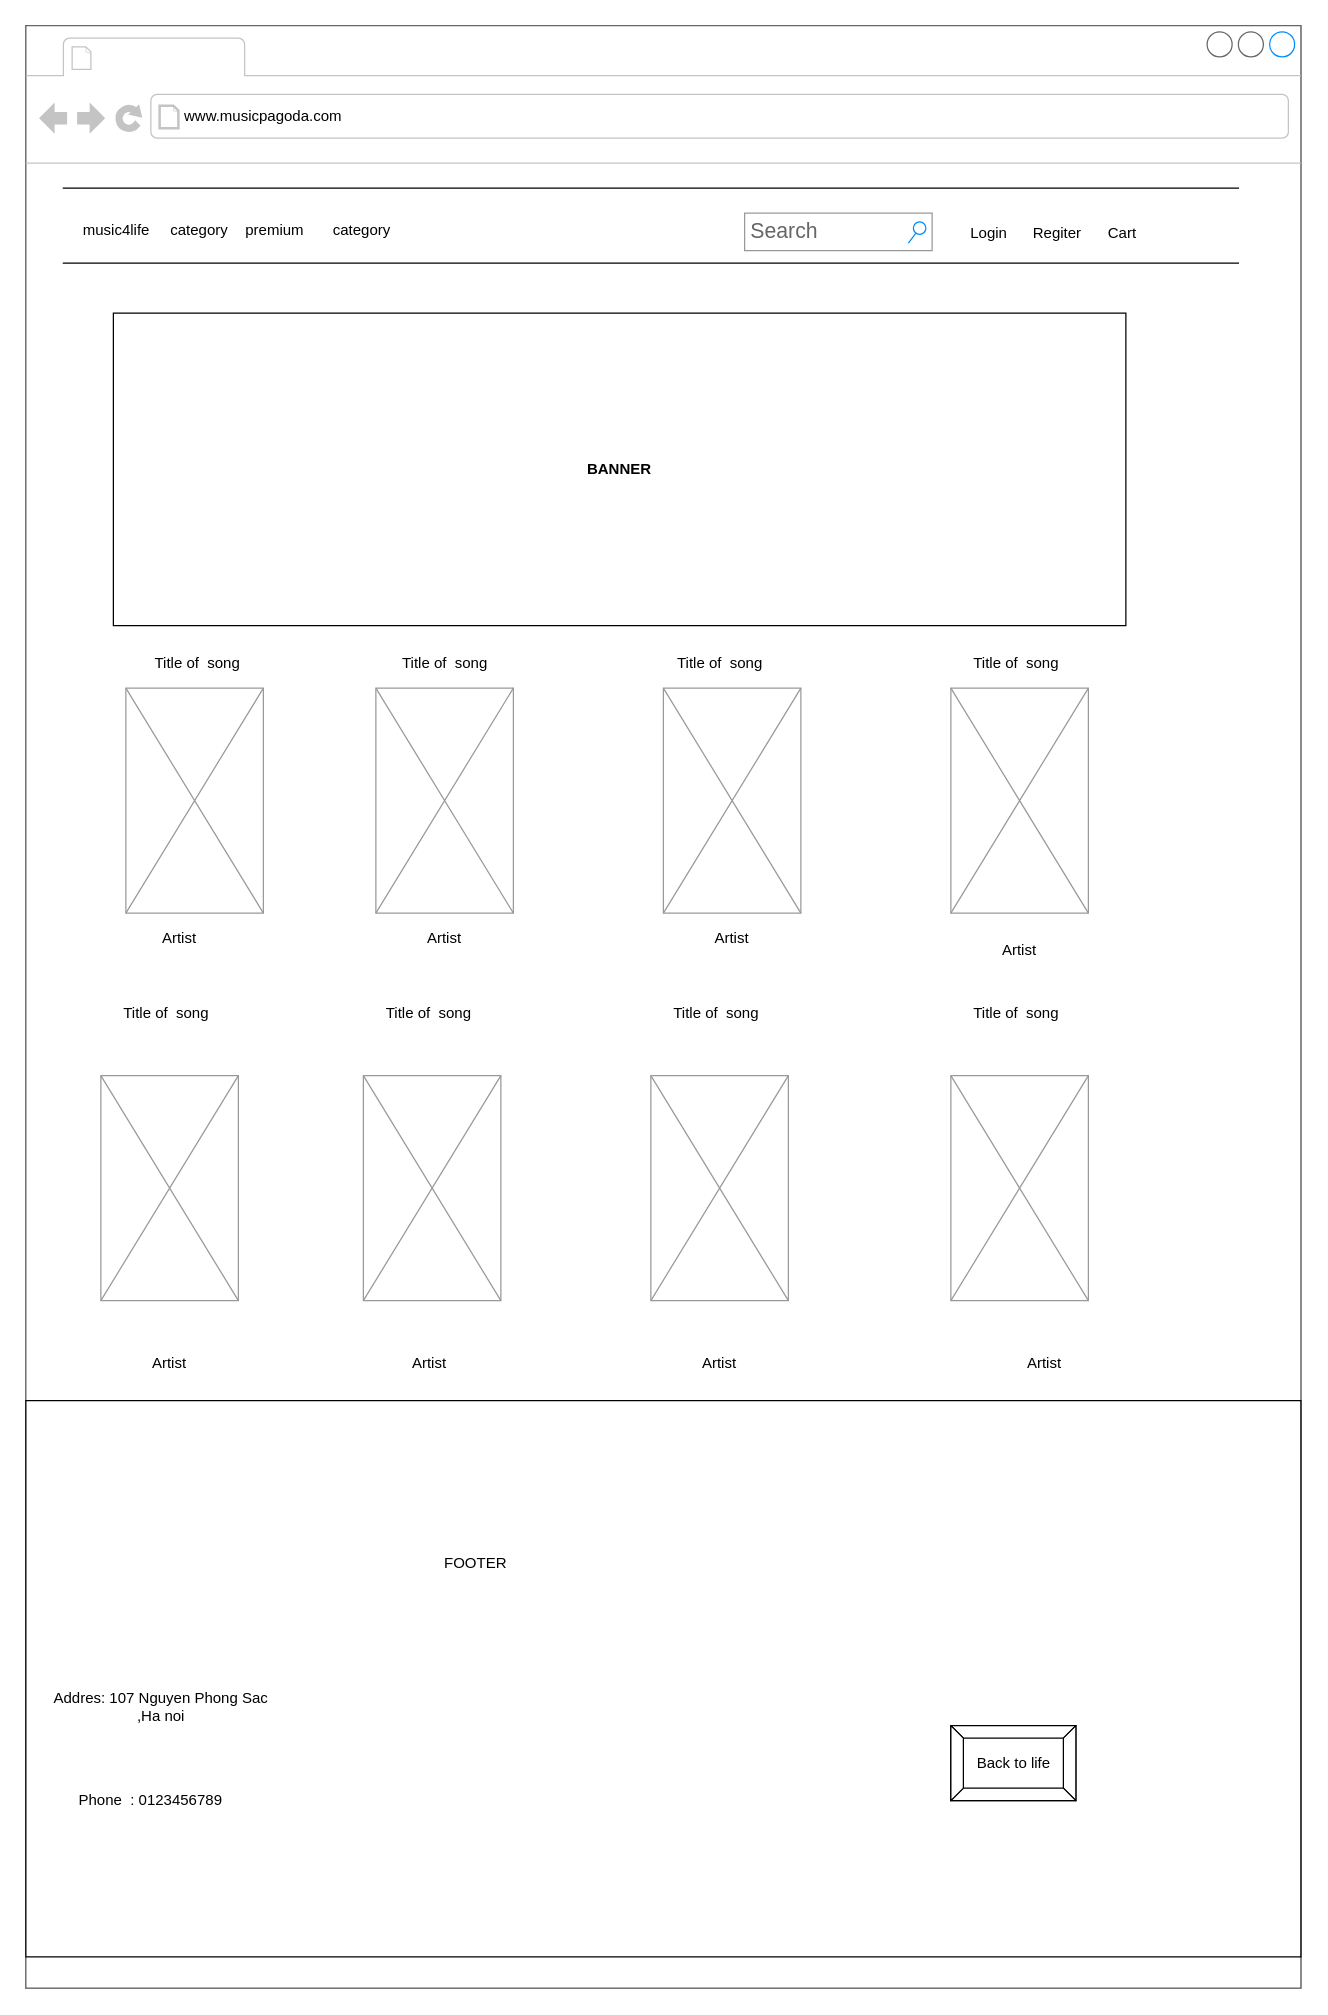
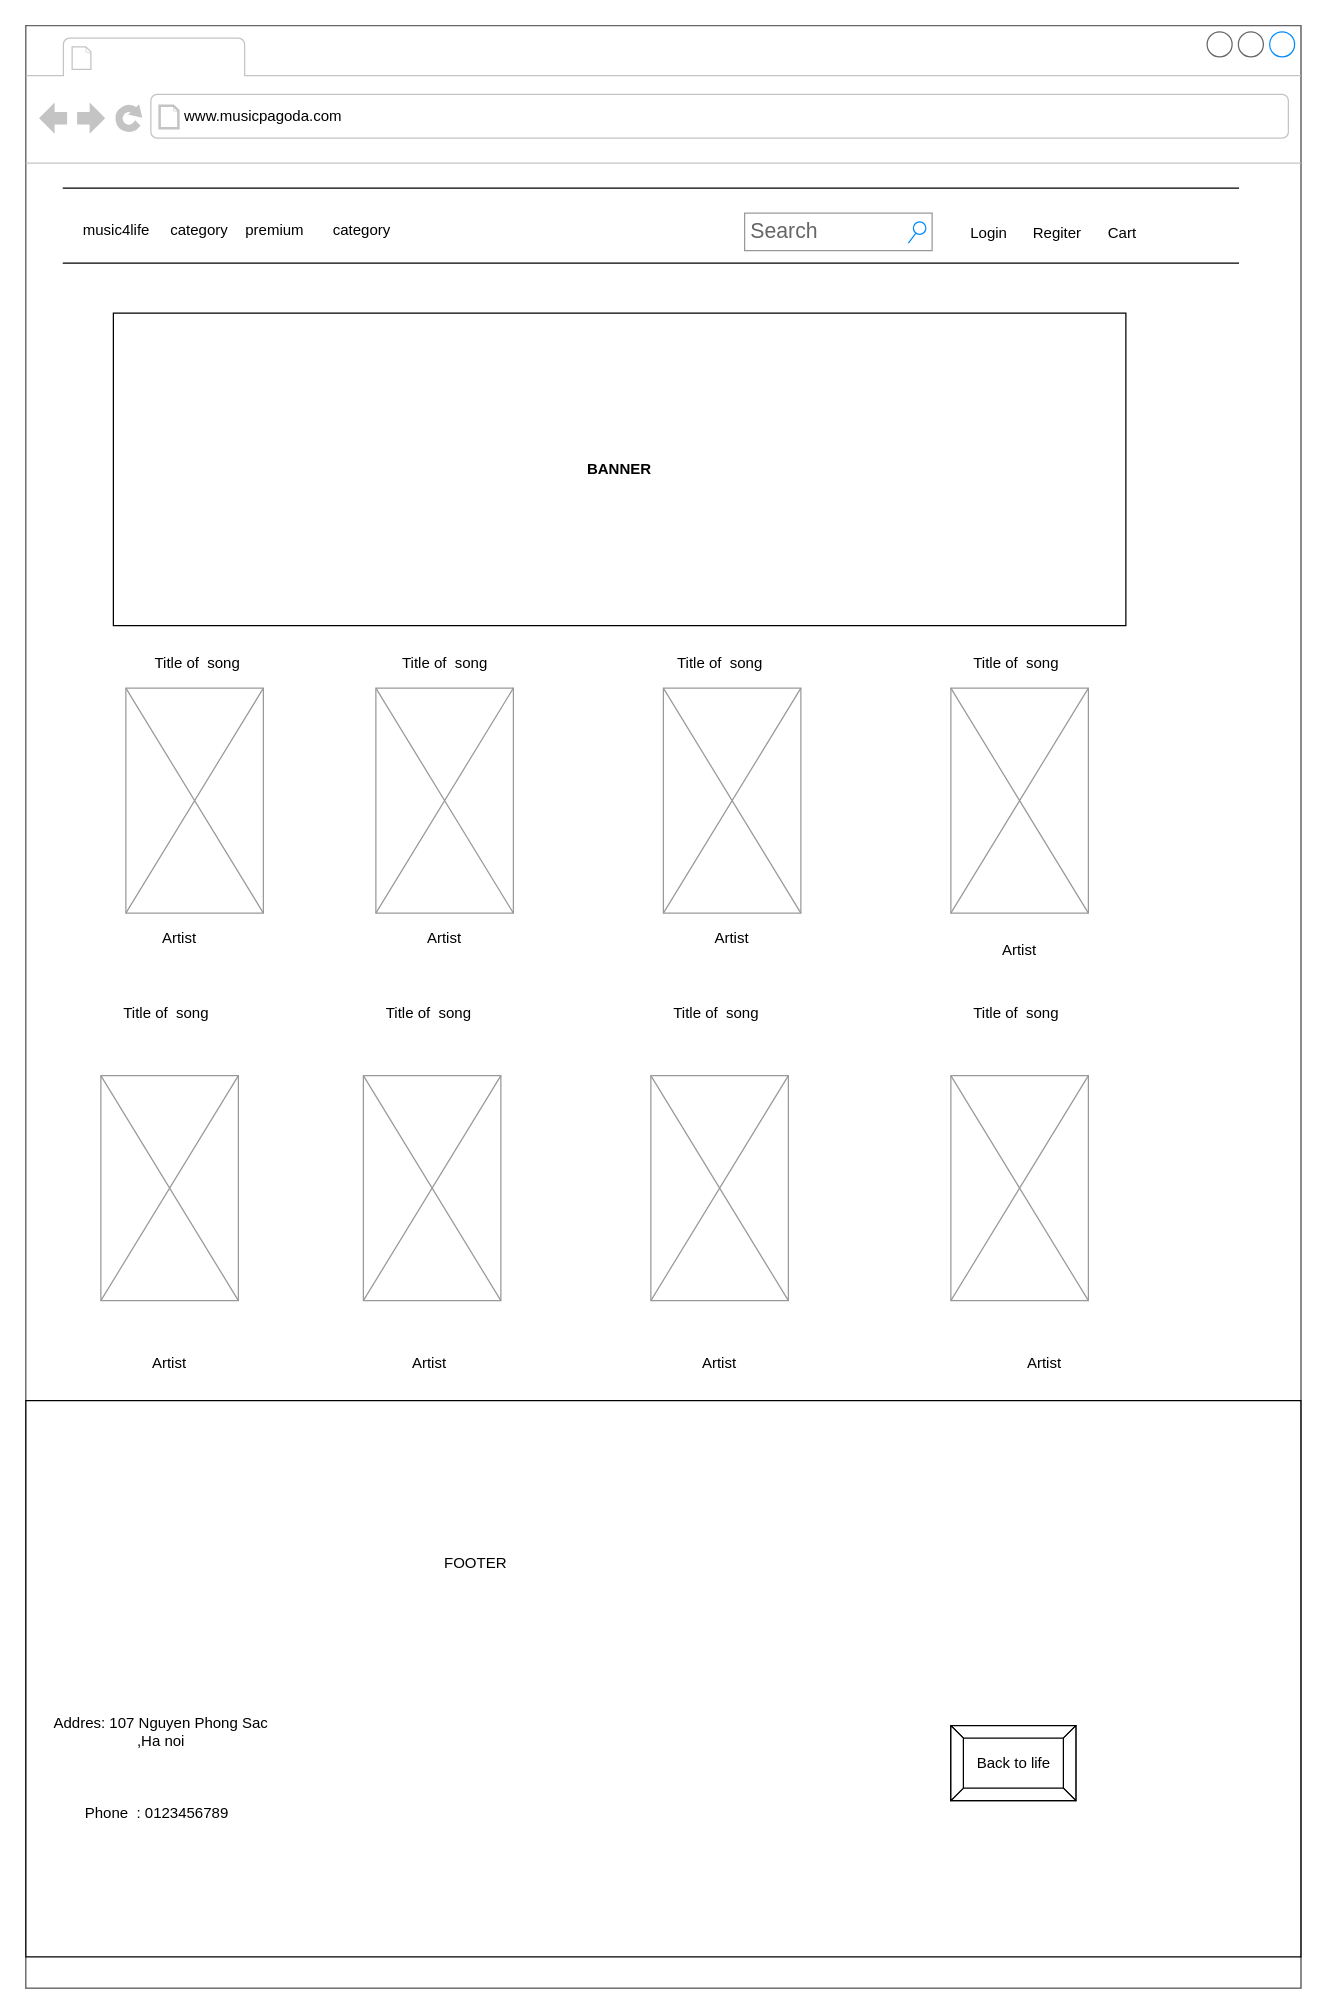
- <mxCell id="76" value="Addres: 107 Nguyen Phong Sac&amp;nbsp; ,Ha noi&amp;nbsp;" style="text;html=1;strokeColor=none;fillColor=none;align=center;verticalAlign=middle;whiteSpace=wrap;rounded=0;" vertex="1" parent="36"><mxGeometry x="20" y="1320" width="180" height="50" as="geometry" /></mxCell>
+ <mxCell id="76" value="Addres: 107 Nguyen Phong Sac&amp;nbsp; ,Ha noi&amp;nbsp;" style="text;html=1;strokeColor=none;fillColor=none;align=center;verticalAlign=middle;whiteSpace=wrap;rounded=0;" vertex="1" parent="36"><mxGeometry x="20" y="1340" width="180" height="50" as="geometry" /></mxCell>
- <mxCell id="77" value="Phone&amp;nbsp; : 0123456789" style="text;html=1;strokeColor=none;fillColor=none;align=center;verticalAlign=middle;whiteSpace=wrap;rounded=0;" vertex="1" parent="36"><mxGeometry y="1400" width="200" height="40" as="geometry" /></mxCell>
+ <mxCell id="77" value="Phone&amp;nbsp; : 0123456789" style="text;html=1;strokeColor=none;fillColor=none;align=center;verticalAlign=middle;whiteSpace=wrap;rounded=0;" vertex="1" parent="36"><mxGeometry x="5" y="1410" width="200" height="40" as="geometry" /></mxCell>
